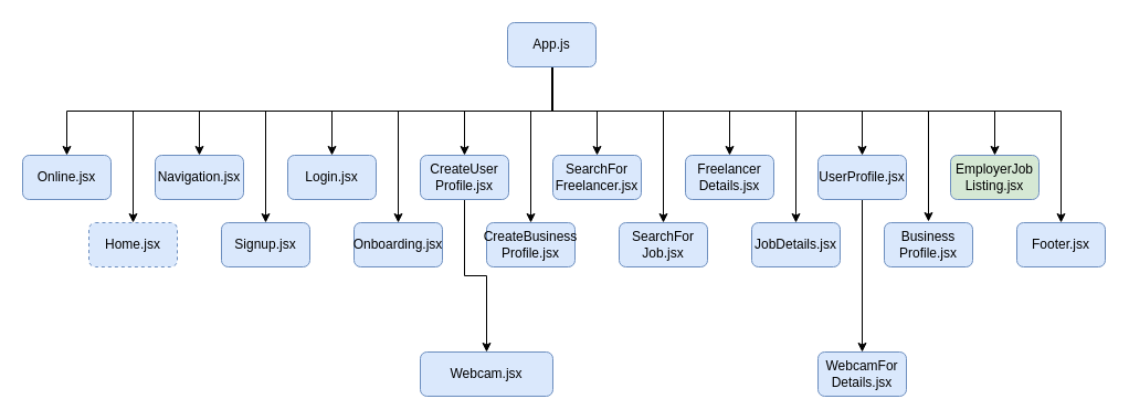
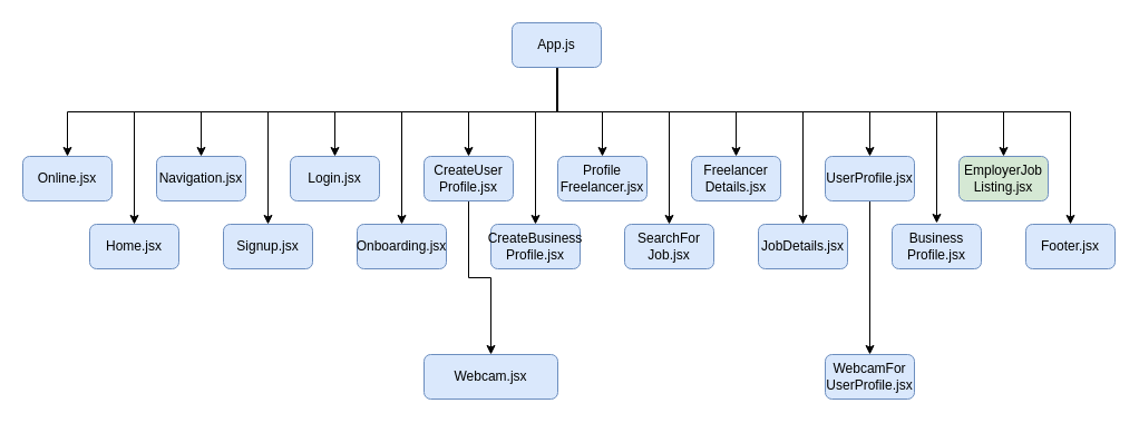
- <mxCell id="21" value="SearchFor&lt;br&gt;Freelancer.jsx" style="rounded=1;whiteSpace=wrap;html=1;fillColor=#dae8fc;strokeColor=#6c8ebf;" parent="1" vertex="1"><mxGeometry x="500" y="140" width="80" height="40" as="geometry" /></mxCell>
+ <mxCell id="21" value="Profile&lt;br&gt;Freelancer.jsx" style="rounded=1;whiteSpace=wrap;html=1;fillColor=#dae8fc;strokeColor=#6c8ebf;" parent="1" vertex="1"><mxGeometry x="500" y="140" width="80" height="40" as="geometry" /></mxCell>
- <mxCell id="28" value="Home.jsx" style="rounded=1;whiteSpace=wrap;html=1;fillColor=#dae8fc;strokeColor=#6c8ebf;dashed=1;" parent="1" vertex="1"><mxGeometry x="80" y="201" width="80" height="40" as="geometry" /></mxCell>
+ <mxCell id="28" value="Home.jsx" style="rounded=1;whiteSpace=wrap;html=1;fillColor=#dae8fc;strokeColor=#6c8ebf;" parent="1" vertex="1"><mxGeometry x="80" y="201" width="80" height="40" as="geometry" /></mxCell>
- <mxCell id="37" value="WebcamFor&lt;br&gt;Details.jsx" style="rounded=1;whiteSpace=wrap;html=1;fillColor=#dae8fc;strokeColor=#6c8ebf;" parent="1" vertex="1"><mxGeometry x="740" y="318" width="80" height="40" as="geometry" /></mxCell>
+ <mxCell id="37" value="WebcamFor&lt;br&gt;UserProfile.jsx" style="rounded=1;whiteSpace=wrap;html=1;fillColor=#dae8fc;strokeColor=#6c8ebf;" parent="1" vertex="1"><mxGeometry x="740" y="318" width="80" height="40" as="geometry" /></mxCell>
